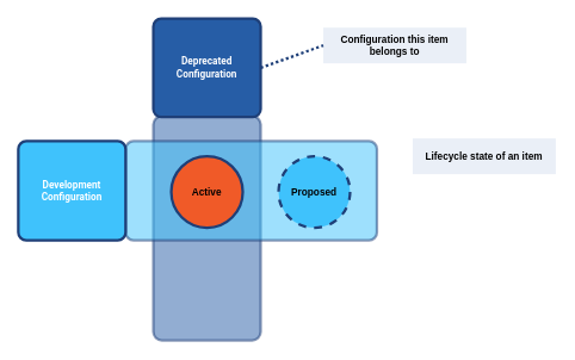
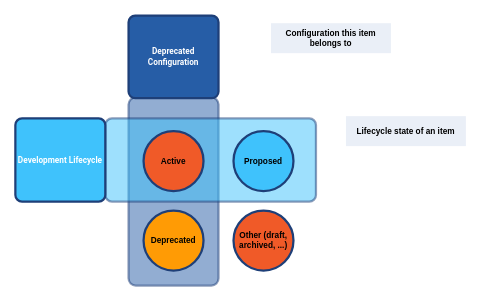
- <mxCell id="12" value="" style="endArrow=none;html=1;strokeWidth=3;strokeColor=#1E3F78;dashed=1;dashPattern=1 1;rounded=0;entryX=0;entryY=0.5;entryDx=0;entryDy=0;exitX=1;exitY=0.5;exitDx=0;exitDy=0;" edge="1" parent="1" source="4" target="11"><mxGeometry width="50" height="50" relative="1" as="geometry"><mxPoint x="481" y="400" as="sourcePoint" /><mxPoint x="531" y="350" as="targetPoint" /></mxGeometry></mxCell>
- <mxCell id="5" value="&lt;font color=&quot;#ffffff&quot; face=&quot;Roboto&quot; data-font-src=&quot;https://fonts.googleapis.com/css?family=Roboto&quot; style=&quot;font-size: 11px; line-height: 125%;&quot;&gt;Development Configuration&lt;/font&gt;" style="rounded=1;whiteSpace=wrap;html=1;strokeWidth=3;arcSize=8;strokeColor=#1E3F78;fillColor=#3FC2FC;fontStyle=1;spacing=2;fontSize=11;" parent="1" vertex="1"><mxGeometry x="20" y="157" width="120" height="111" as="geometry" /></mxCell>
+ <mxCell id="5" value="&lt;font color=&quot;#ffffff&quot; face=&quot;Roboto&quot; data-font-src=&quot;https://fonts.googleapis.com/css?family=Roboto&quot; style=&quot;font-size: 11px; line-height: 125%;&quot;&gt;Development Lifecycle&lt;/font&gt;" style="rounded=1;whiteSpace=wrap;html=1;strokeWidth=3;arcSize=8;strokeColor=#1E3F78;fillColor=#3FC2FC;fontStyle=1;spacing=2;fontSize=11;" parent="1" vertex="1"><mxGeometry x="20" y="157" width="120" height="111" as="geometry" /></mxCell>
- <mxCell id="8" value="Proposed" style="ellipse;whiteSpace=wrap;html=1;aspect=fixed;rounded=0;glass=0;strokeColor=#1E3F78;strokeWidth=3;fillColor=#3FC2FC;fontStyle=1;spacing=2;fontSize=11;dashed=1;" vertex="1" parent="1"><mxGeometry x="311" y="174" width="80" height="80" as="geometry" /></mxCell>
+ <mxCell id="8" value="Proposed" style="ellipse;whiteSpace=wrap;html=1;aspect=fixed;rounded=0;glass=0;strokeColor=#1E3F78;strokeWidth=3;fillColor=#3FC2FC;fontStyle=1;spacing=2;fontSize=11;" vertex="1" parent="1"><mxGeometry x="311" y="174" width="80" height="80" as="geometry" /></mxCell>
+ <mxCell id="9" value="Deprecated" style="ellipse;whiteSpace=wrap;html=1;aspect=fixed;rounded=0;glass=0;strokeColor=#1E3F78;strokeWidth=3;fillColor=#FF9B05;fontStyle=1;spacing=2;fontSize=11;" vertex="1" parent="1"><mxGeometry x="191" y="280" width="80" height="80" as="geometry" /></mxCell>
+ <mxCell id="10" value="Other (draft, archived, ...)" style="ellipse;whiteSpace=wrap;html=1;aspect=fixed;rounded=0;glass=0;strokeColor=#1E3F78;strokeWidth=3;fillColor=#F05A28;fontStyle=1;spacing=2;fontSize=11;" vertex="1" parent="1"><mxGeometry x="311" y="280" width="80" height="80" as="geometry" /></mxCell>
